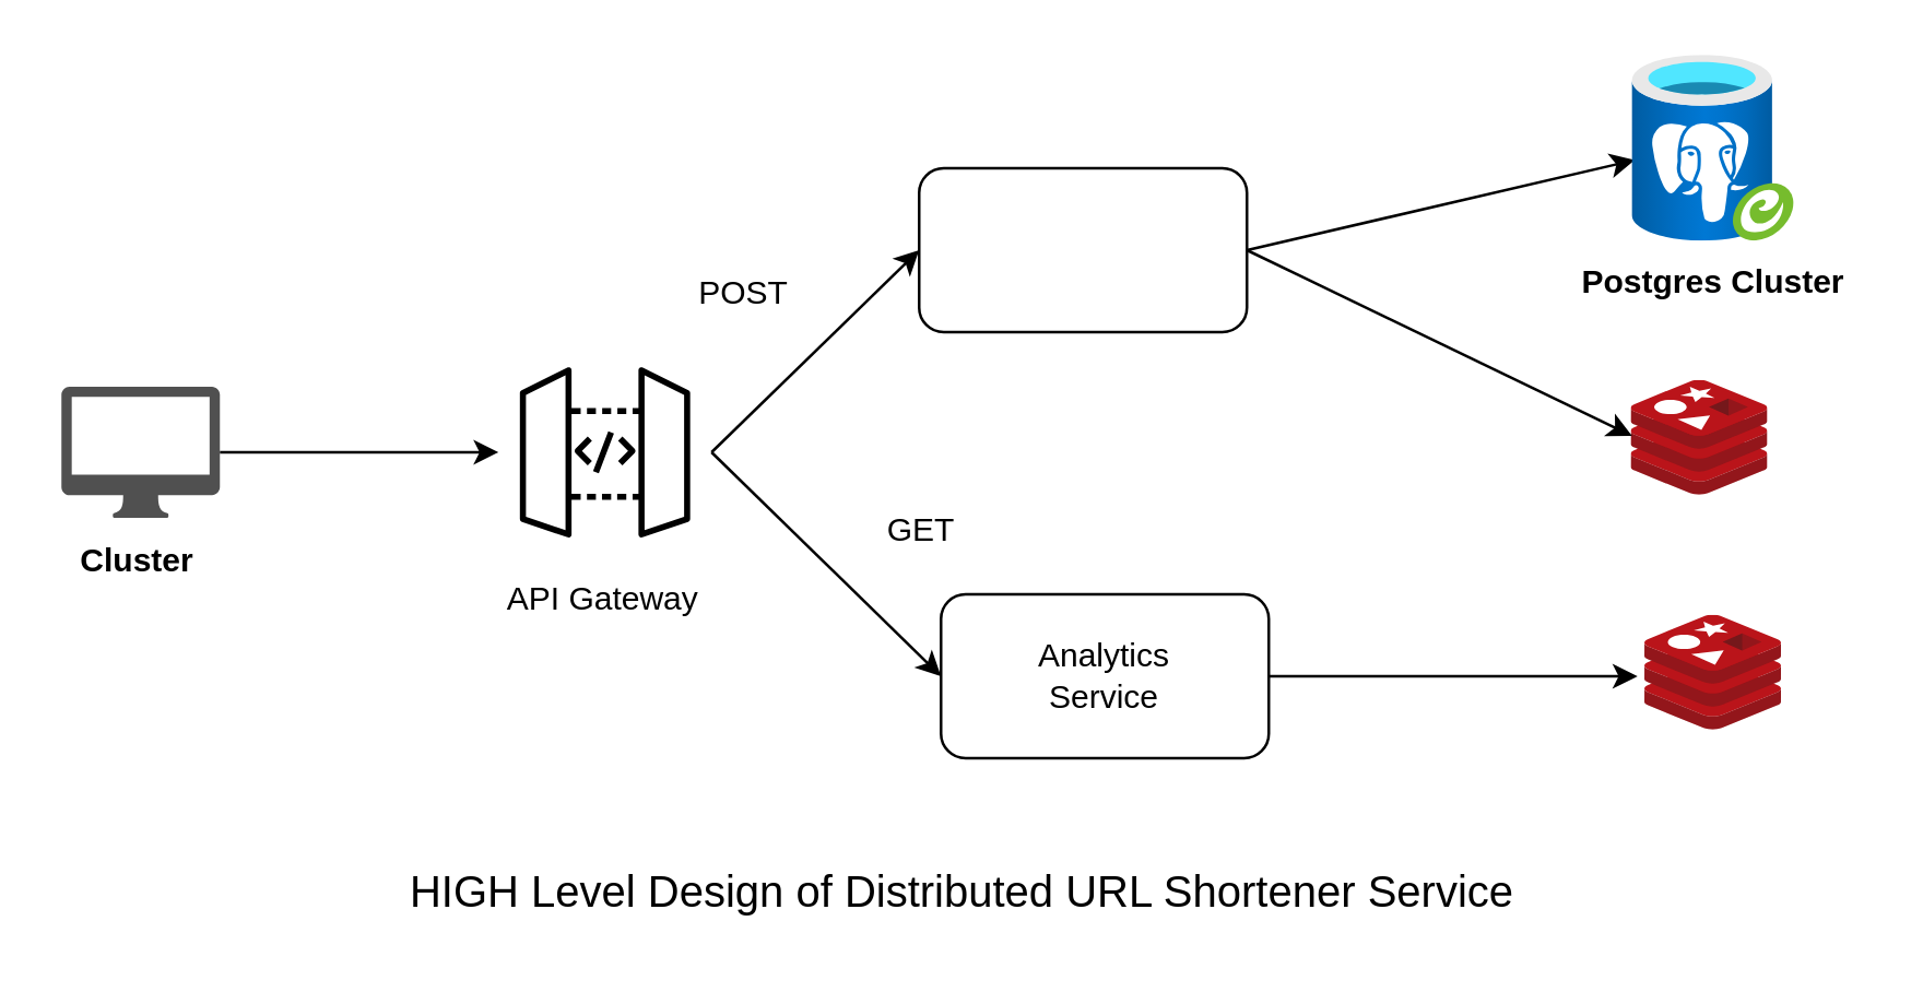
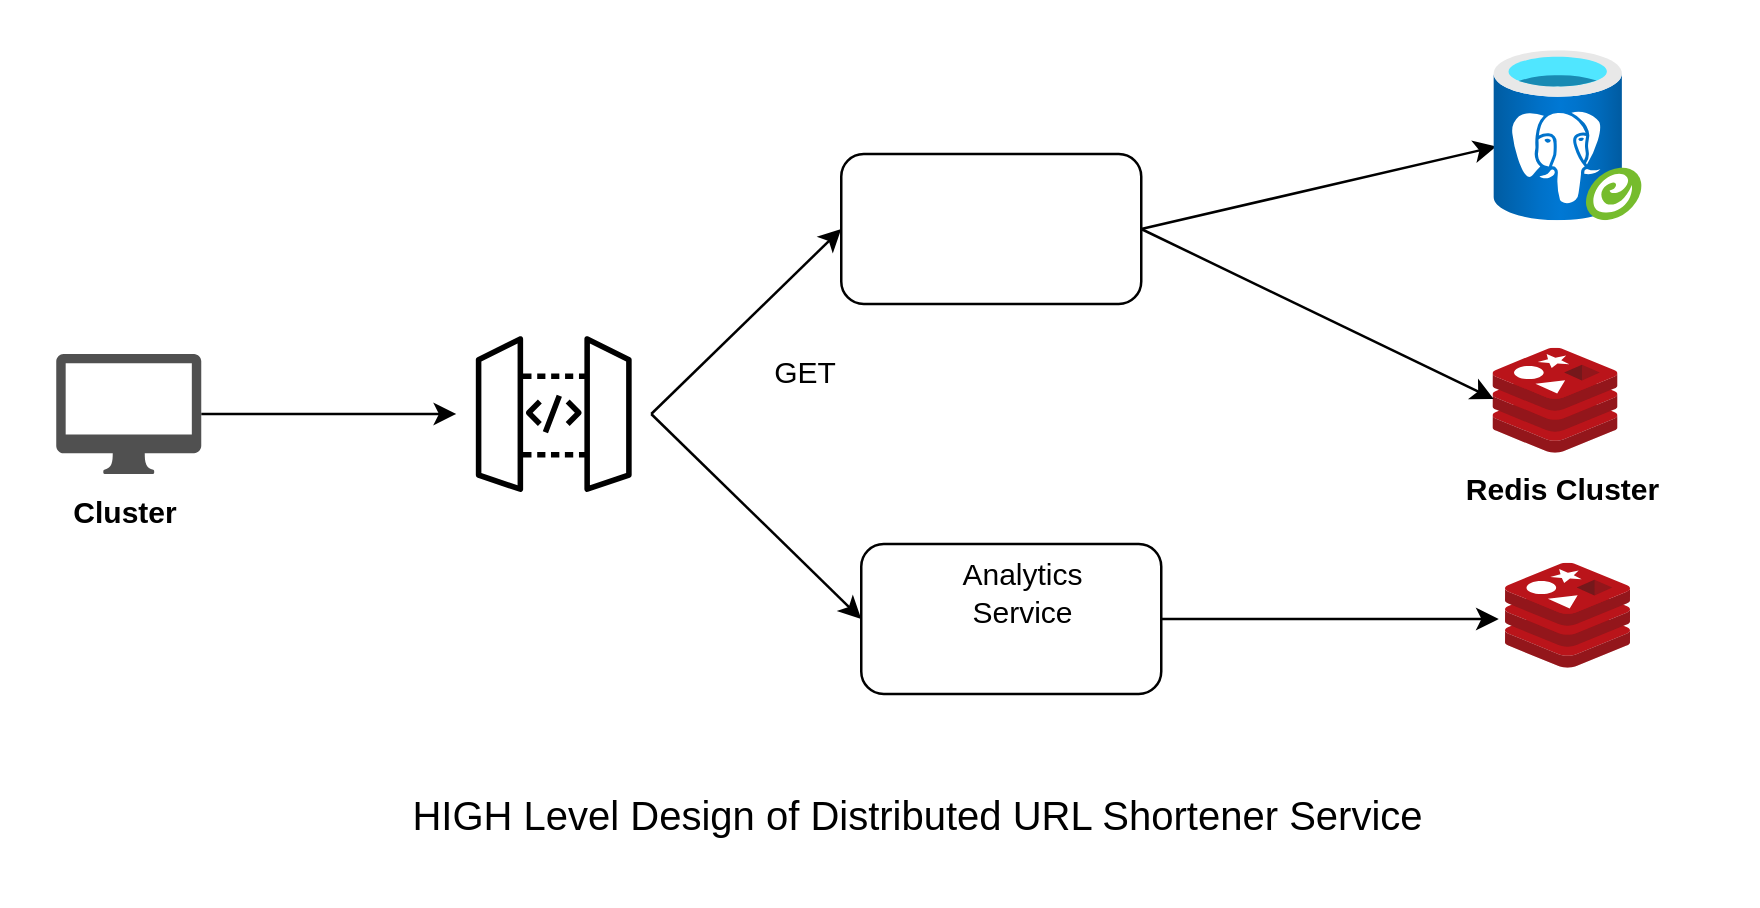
- <mxCell id="20" value="Postgres Cluster" style="text;html=1;align=center;verticalAlign=middle;whiteSpace=wrap;rounded=0;fontStyle=1" vertex="1" parent="1"><mxGeometry x="572" y="88" width="110" height="30" as="geometry" /></mxCell>
- <mxCell id="23" value="POST" style="text;html=1;align=center;verticalAlign=middle;whiteSpace=wrap;rounded=0;" vertex="1" parent="1"><mxGeometry x="242" y="95" width="60" height="23" as="geometry" /></mxCell>
- <mxCell id="22" value="GET" style="text;html=1;align=center;verticalAlign=middle;whiteSpace=wrap;rounded=0;" vertex="1" parent="1"><mxGeometry x="307" y="184" width="60" height="20" as="geometry" /></mxCell>
+ <mxCell id="22" value="GET" style="text;html=1;align=center;verticalAlign=middle;whiteSpace=wrap;rounded=0;" vertex="1" parent="1"><mxGeometry x="292" y="139" width="60" height="20" as="geometry" /></mxCell>
+ <mxCell id="24" value="Redis Cluster" style="text;html=1;align=center;verticalAlign=middle;whiteSpace=wrap;rounded=0;fontStyle=1" vertex="1" parent="1"><mxGeometry x="585" y="181" width="80" height="30" as="geometry" /></mxCell>
- <mxCell id="21" value="API Gateway" style="text;html=1;align=center;verticalAlign=middle;whiteSpace=wrap;rounded=0;" vertex="1" parent="1"><mxGeometry x="181" y="204" width="79" height="30" as="geometry" /></mxCell>
- <mxCell id="14" value="Analytics Service" style="text;html=1;align=center;verticalAlign=middle;whiteSpace=wrap;rounded=0;" parent="12" vertex="1"><mxGeometry x="30" y="15" width="60" height="30" as="geometry" /></mxCell>
+ <mxCell id="14" value="Analytics Service" style="text;html=1;align=center;verticalAlign=middle;whiteSpace=wrap;rounded=0;" parent="12" vertex="1"><mxGeometry x="35" y="5" width="60" height="30" as="geometry" /></mxCell>
- <mxCell id="25" value="HIGH Level Design of Distributed URL Shortener Service" style="text;html=1;align=center;verticalAlign=middle;whiteSpace=wrap;rounded=0;fontSize=16;" vertex="1" parent="1"><mxGeometry x="142" y="311" width="420" height="30" as="geometry" /></mxCell>
+ <mxCell id="25" value="HIGH Level Design of Distributed URL Shortener Service" style="text;html=1;align=center;verticalAlign=middle;whiteSpace=wrap;rounded=0;fontSize=16;" vertex="1" parent="1"><mxGeometry x="157" y="311" width="420" height="30" as="geometry" /></mxCell>
